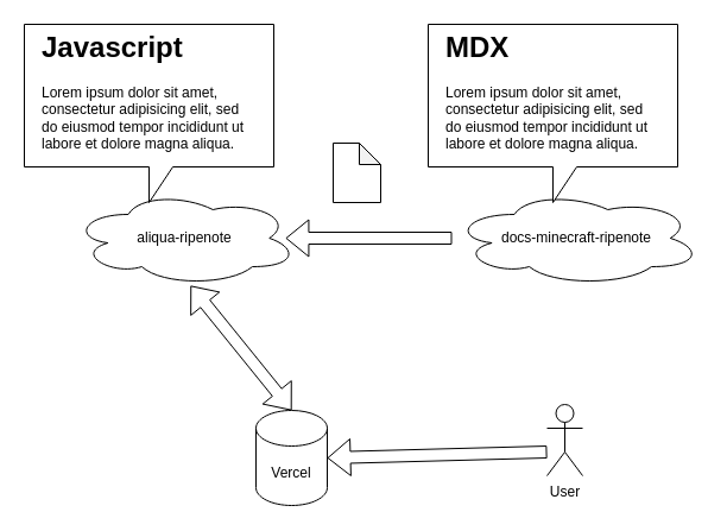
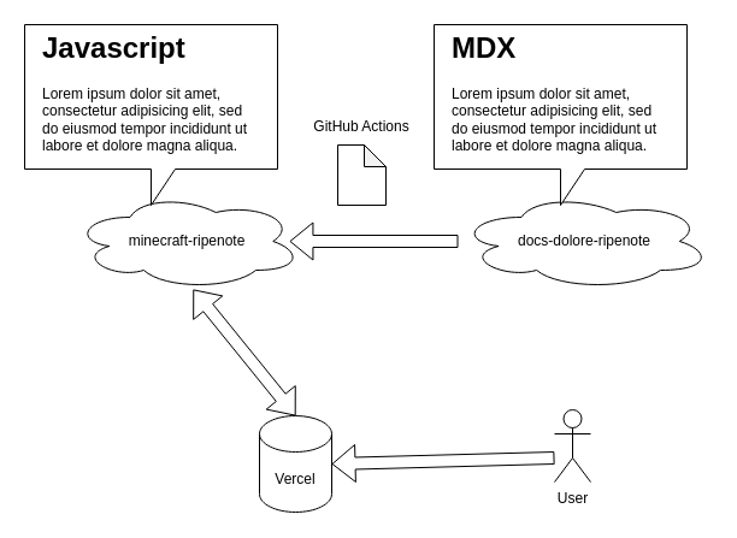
+ <mxCell id="11" value="GitHub Actions" style="text;html=1;strokeColor=none;fillColor=none;align=center;verticalAlign=middle;whiteSpace=wrap;rounded=0;" vertex="1" parent="1"><mxGeometry x="240" y="90" width="120" height="30" as="geometry" /></mxCell>
- <mxCell id="5" value="aliqua-ripenote" style="ellipse;shape=cloud;whiteSpace=wrap;html=1;" vertex="1" parent="1"><mxGeometry x="60" y="160" width="190" height="80" as="geometry" /></mxCell>
+ <mxCell id="5" value="minecraft-ripenote" style="ellipse;shape=cloud;whiteSpace=wrap;html=1;" vertex="1" parent="1"><mxGeometry x="60" y="160" width="190" height="80" as="geometry" /></mxCell>
- <mxCell id="6" value="docs-minecraft-ripenote" style="ellipse;shape=cloud;whiteSpace=wrap;html=1;" vertex="1" parent="1"><mxGeometry x="380" y="160" width="210" height="80" as="geometry" /></mxCell>
+ <mxCell id="6" value="docs-dolore-ripenote" style="ellipse;shape=cloud;whiteSpace=wrap;html=1;" vertex="1" parent="1"><mxGeometry x="380" y="160" width="210" height="80" as="geometry" /></mxCell>
